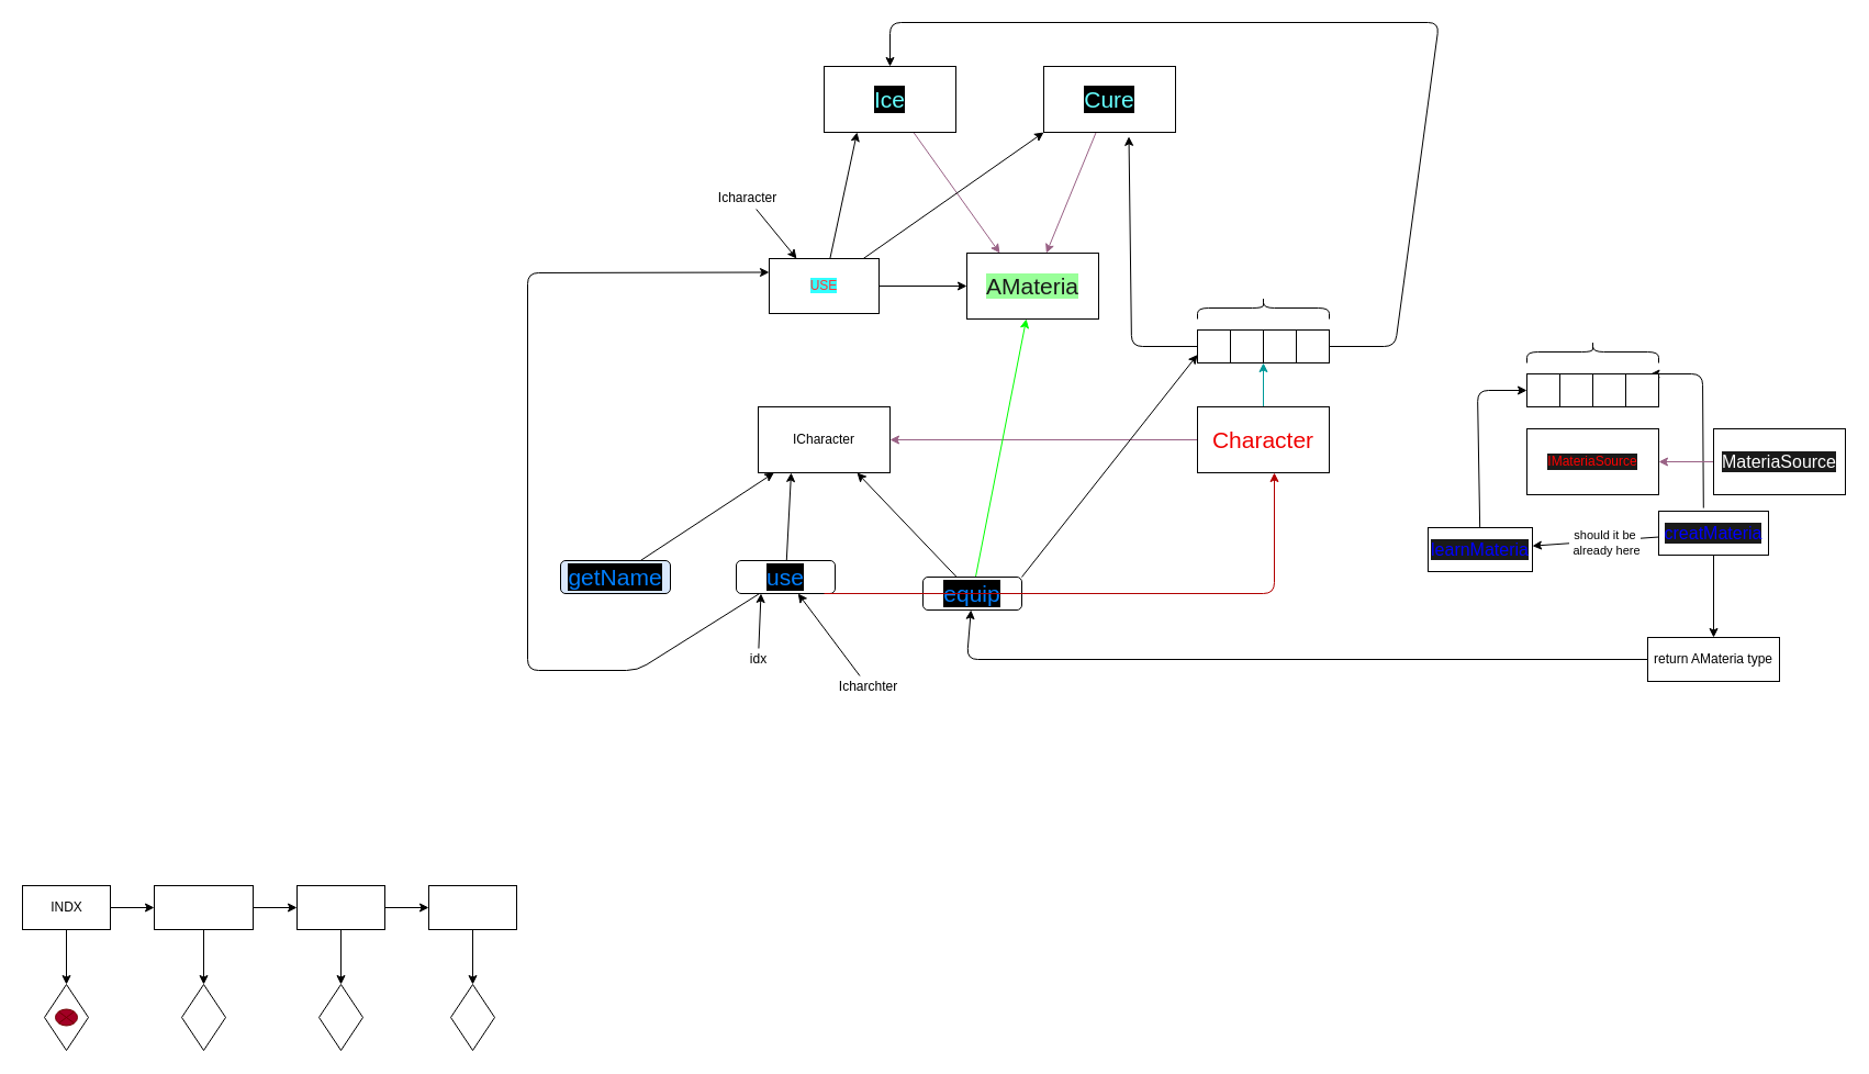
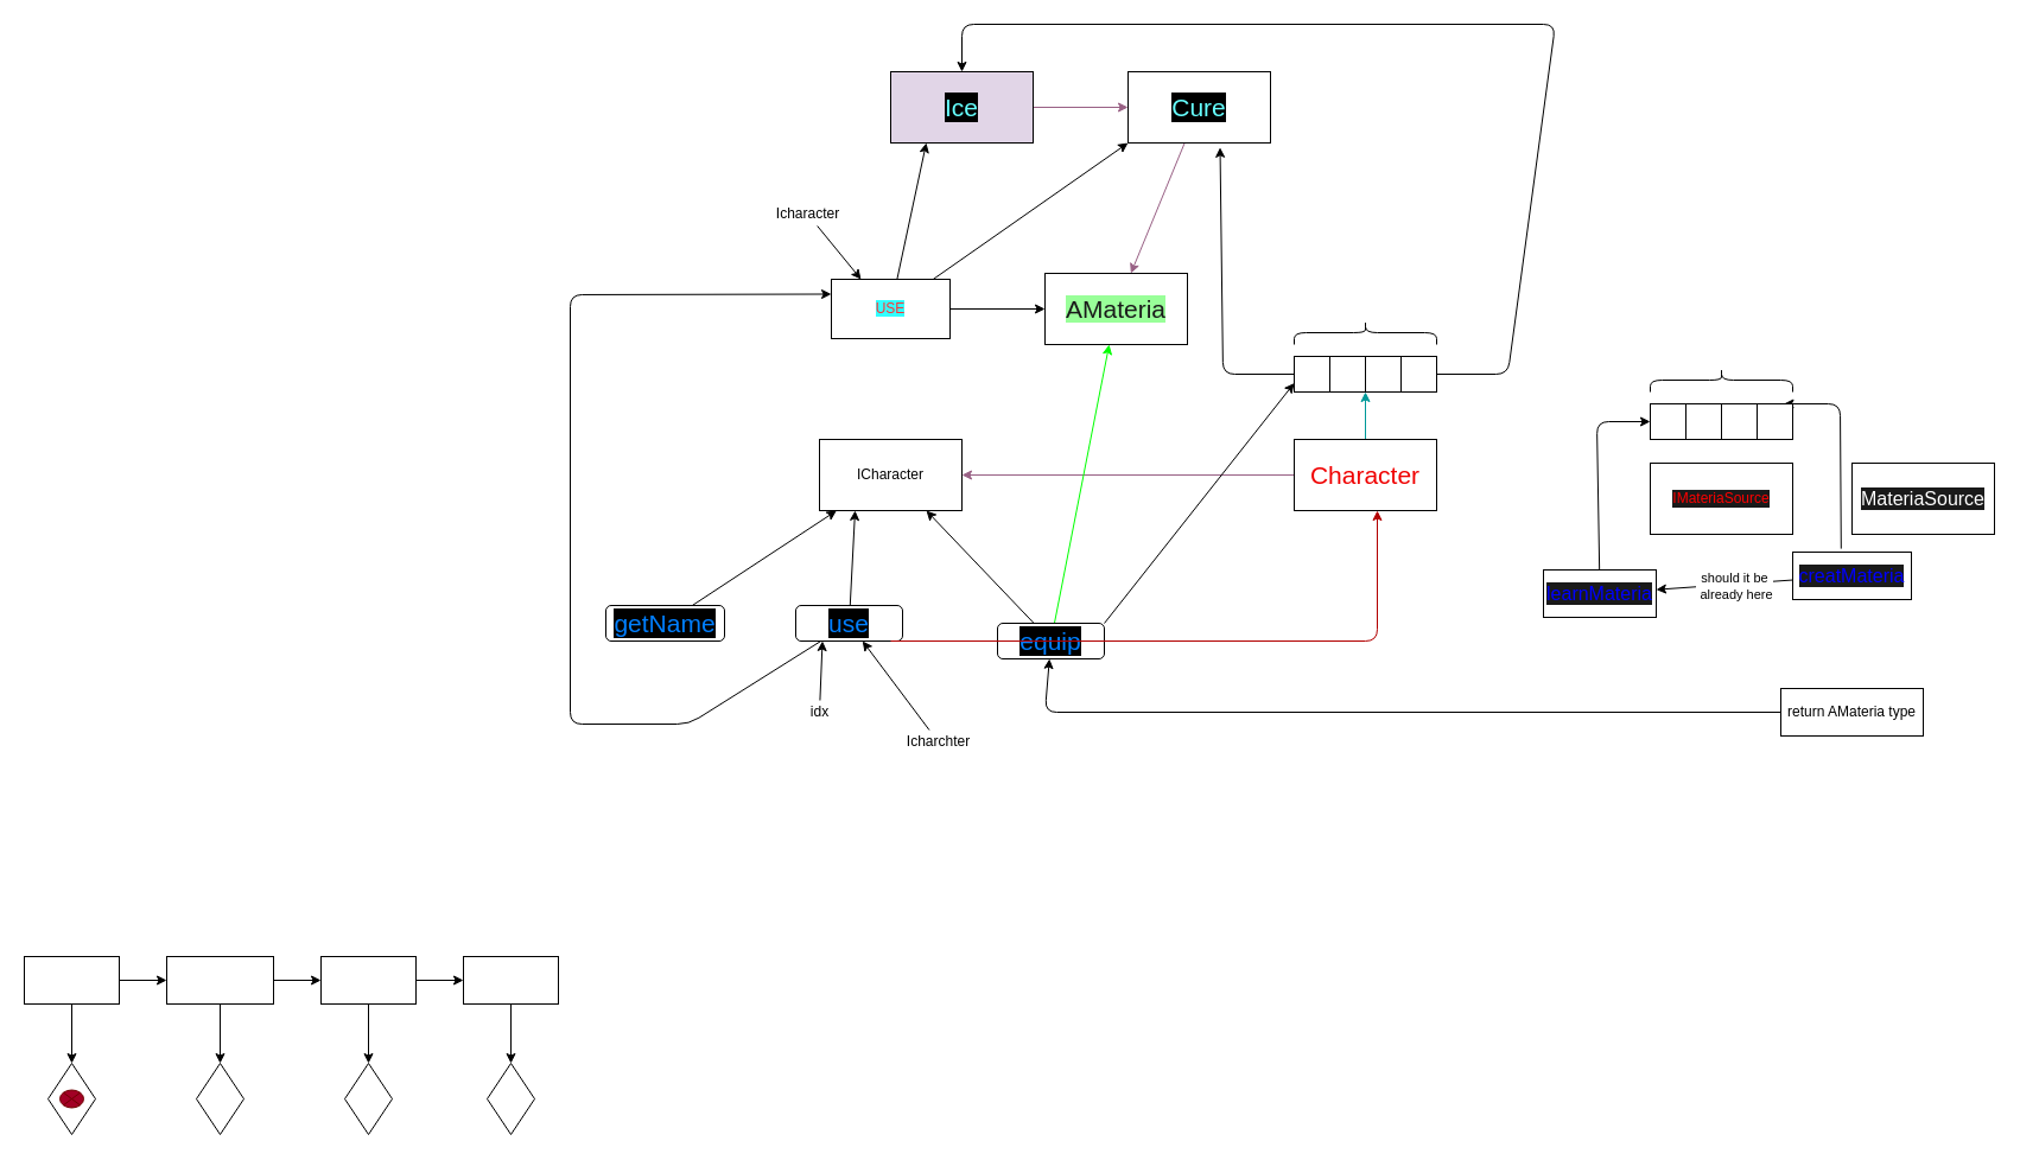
- <mxCell id="8" value="Ice" style="whiteSpace=wrap;html=1;labelBackgroundColor=#000000;fontSize=21;fontColor=#66FFFF;" parent="1" vertex="1"><mxGeometry x="750" y="60" width="120" height="60" as="geometry" /></mxCell>
+ <mxCell id="8" value="Ice" style="whiteSpace=wrap;html=1;labelBackgroundColor=#000000;fontSize=21;fontColor=#66FFFF;fillColor=#e1d5e7;" parent="1" vertex="1"><mxGeometry x="750" y="60" width="120" height="60" as="geometry" /></mxCell>
- <mxCell id="7" style="edgeStyle=none;html=1;entryX=0.25;entryY=0;entryDx=0;entryDy=0;fontSize=21;fontColor=none;fillColor=#e6d0de;gradientColor=#d5739d;strokeColor=#996185;" parent="1" source="8" target="6" edge="1"><mxGeometry relative="1" as="geometry" /></mxCell>
+ <mxCell id="7" style="edgeStyle=none;html=1;fontSize=21;fontColor=none;fillColor=#e6d0de;gradientColor=#d5739d;strokeColor=#996185;" parent="1" source="8" target="10" edge="1"><mxGeometry relative="1" as="geometry" /></mxCell>
- <mxCell id="70" style="edgeStyle=none;html=1;fontSize=16;fontColor=#FFFFFF;strokeColor=#996185;fillColor=#e6d0de;gradientColor=#d5739d;" parent="1" source="71" target="53" edge="1"><mxGeometry relative="1" as="geometry" /></mxCell>
- <mxCell id="31" value="&lt;font color=&quot;#007fff&quot;&gt;getName&lt;/font&gt;" style="rounded=1;whiteSpace=wrap;html=1;labelBackgroundColor=#000000;fontSize=21;fontColor=#66FFFF;fillColor=#dae8fc;" parent="1" vertex="1"><mxGeometry x="510" y="510" width="100" height="30" as="geometry" /></mxCell>
+ <mxCell id="31" value="&lt;font color=&quot;#007fff&quot;&gt;getName&lt;/font&gt;" style="rounded=1;whiteSpace=wrap;html=1;labelBackgroundColor=#000000;fontSize=21;fontColor=#66FFFF;" parent="1" vertex="1"><mxGeometry x="510" y="510" width="100" height="30" as="geometry" /></mxCell>
- <mxCell id="57" style="edgeStyle=none;html=1;" edge="1" parent="1" source="60" target="79"><mxGeometry relative="1" as="geometry"><mxPoint x="1560" y="610" as="targetPoint" /></mxGeometry></mxCell>
- <mxCell id="48" value="INDX" style="text;html=1;align=center;verticalAlign=middle;resizable=0;points=[];autosize=1;strokeColor=none;fillColor=none;fillOpacity=100;strokeOpacity=100;" parent="1" vertex="1"><mxGeometry x="40" y="816" width="40" height="20" as="geometry" /></mxCell>
